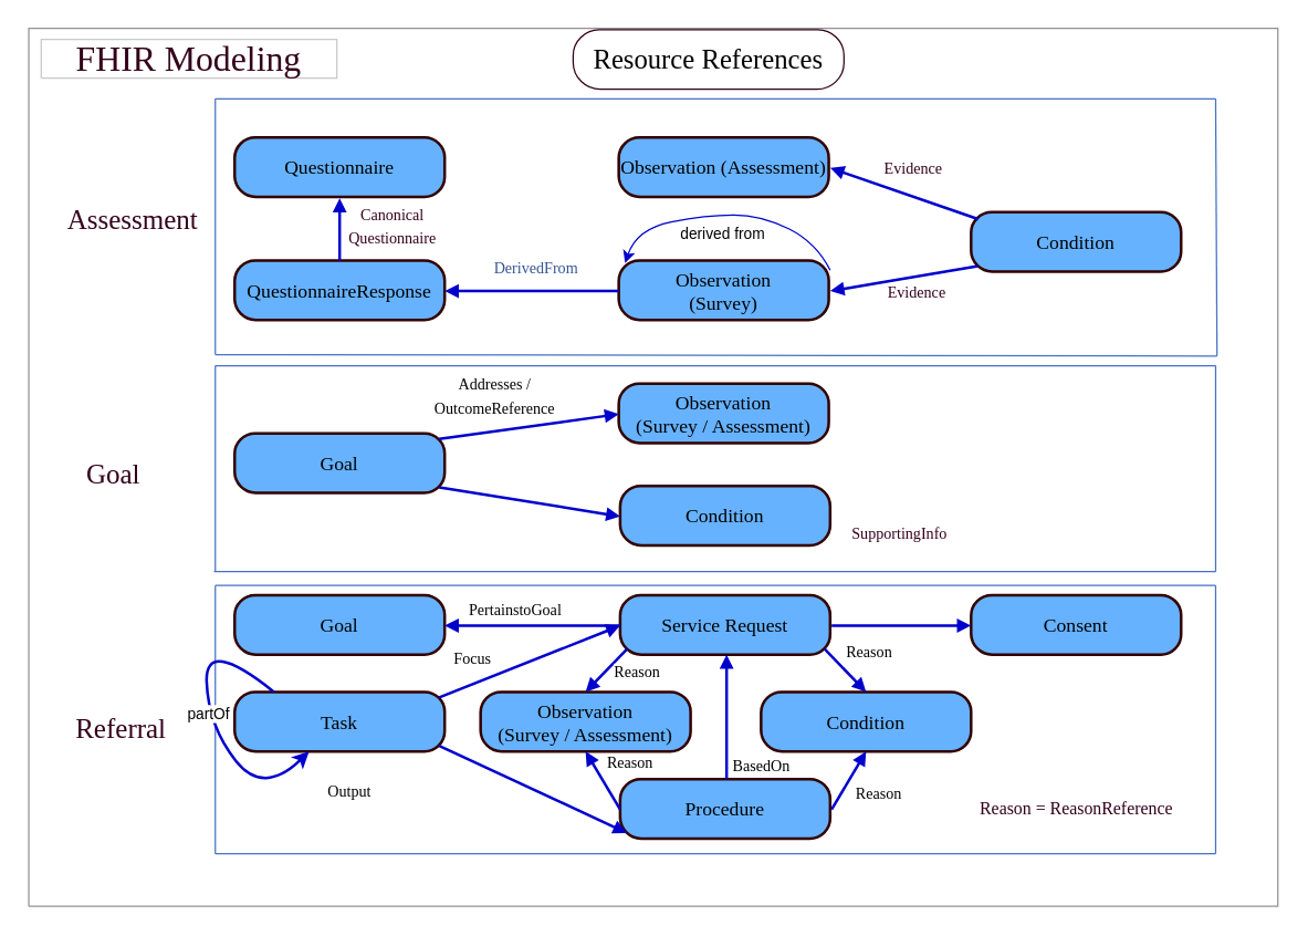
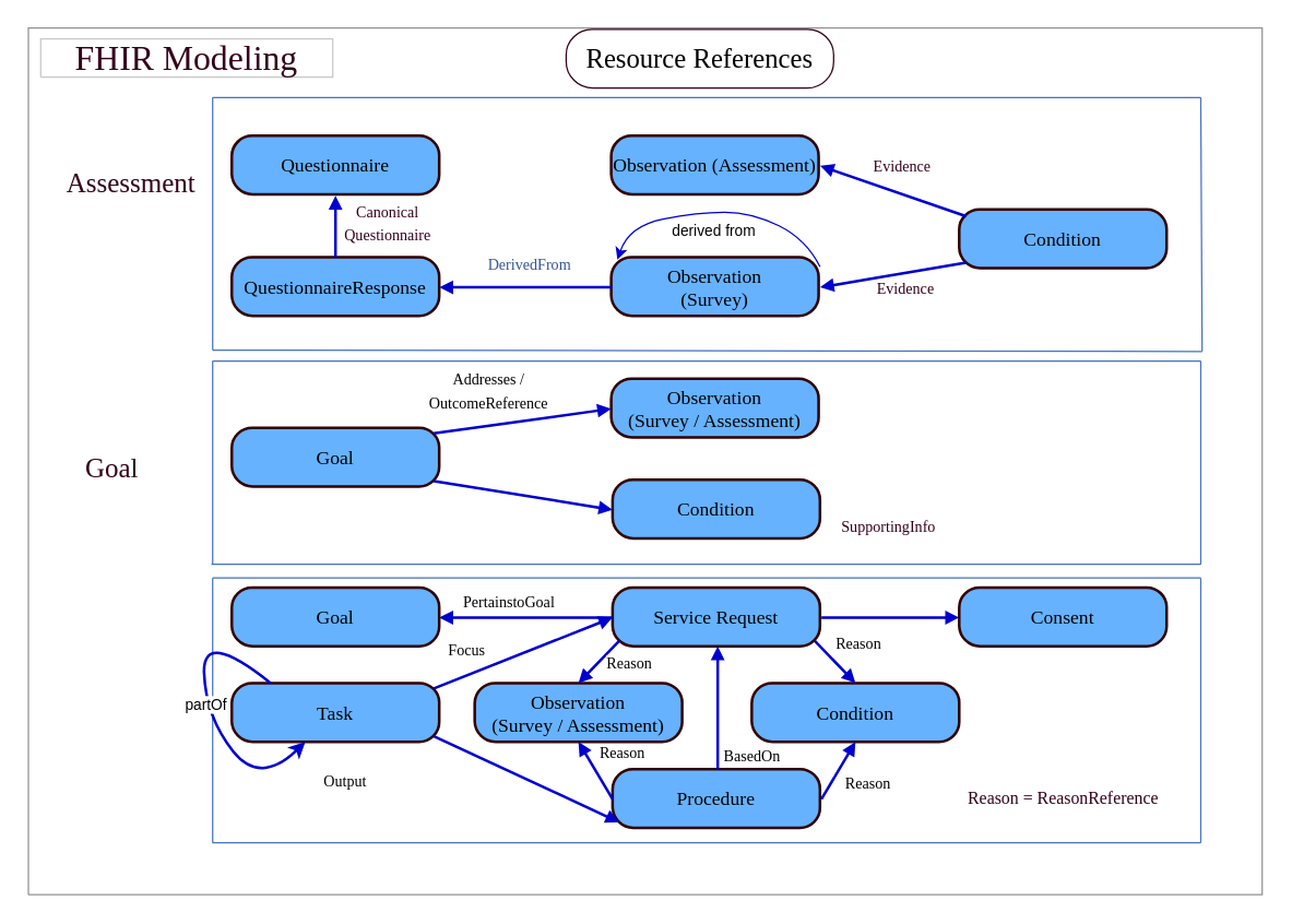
- <mxCell id="23" value="&lt;div style=&quot;font-size: 20px;&quot;&gt;&lt;font style=&quot;font-size: 20px; font-family: Calibri; direction: ltr; letter-spacing: 0px; line-height: 120%; opacity: 1;&quot;&gt;Assessment &lt;br style=&quot;font-size: 20px;&quot;&gt;&lt;/font&gt;&lt;/div&gt;" style="verticalAlign=middle;align=center;vsdxID=90;fillColor=none;gradientColor=none;shape=stencil(nZBLDoAgDERP0z3SIyjew0SURgSD+Lu9kMZoXLhwN9O+tukAlrNpJg1SzDH4QW/URgNYgZTkjA4UkwJUgGXng+6DX1zLfmoymdXo17xh5zmRJ6Q42BWCfc2oJfdAr+Yv+AP9Cb7OJ3H/2JG1HNGz/84klThPVCc=);strokeColor=none;points=[];labelBackgroundColor=none;rounded=0;html=1;whiteSpace=wrap;fontSize=20;fontColor=#33001A;" parent="1" vertex="1"><mxGeometry x="48" y="144" width="95" height="28" as="geometry" /></mxCell>
+ <mxCell id="23" value="&lt;div style=&quot;font-size: 20px;&quot;&gt;&lt;font style=&quot;font-size: 20px; font-family: Calibri; direction: ltr; letter-spacing: 0px; line-height: 120%; opacity: 1;&quot;&gt;Assessment &lt;br style=&quot;font-size: 20px;&quot;&gt;&lt;/font&gt;&lt;/div&gt;" style="verticalAlign=middle;align=center;vsdxID=90;fillColor=none;gradientColor=none;shape=stencil(nZBLDoAgDERP0z3SIyjew0SURgSD+Lu9kMZoXLhwN9O+tukAlrNpJg1SzDH4QW/URgNYgZTkjA4UkwJUgGXng+6DX1zLfmoymdXo17xh5zmRJ6Q42BWCfc2oJfdAr+Yv+AP9Cb7OJ3H/2JG1HNGz/84klThPVCc=);strokeColor=none;points=[];labelBackgroundColor=none;rounded=0;html=1;whiteSpace=wrap;fontSize=20;fontColor=#33001A;" parent="1" vertex="1"><mxGeometry x="48" y="119" width="95" height="28" as="geometry" /></mxCell>
- <mxCell id="24" value="&lt;div style=&quot;font-size: 20px;&quot;&gt;&lt;font style=&quot;font-size: 20px; font-family: Calibri; direction: ltr; letter-spacing: 0px; line-height: 120%; opacity: 1;&quot;&gt;Referral&amp;nbsp;&lt;br style=&quot;font-size: 20px;&quot;&gt;&lt;/font&gt;&lt;/div&gt;" style="verticalAlign=middle;align=center;vsdxID=91;fillColor=none;gradientColor=none;shape=stencil(nZBLDoAgDERP0z3SIyjew0SURgSD+Lu9kMZoXLhwN9O+tukAlrNpJg1SzDH4QW/URgNYgZTkjA4UkwJUgGXng+6DX1zLfmoymdXo17xh5zmRJ6Q42BWCfc2oJfdAr+Yv+AP9Cb7OJ3H/2JG1HNGz/84klThPVCc=);strokeColor=none;points=[];labelBackgroundColor=none;rounded=0;html=1;whiteSpace=wrap;fontSize=20;fontColor=#33001A;" parent="1" vertex="1"><mxGeometry x="49" y="512" width="81" height="28" as="geometry" /></mxCell>
